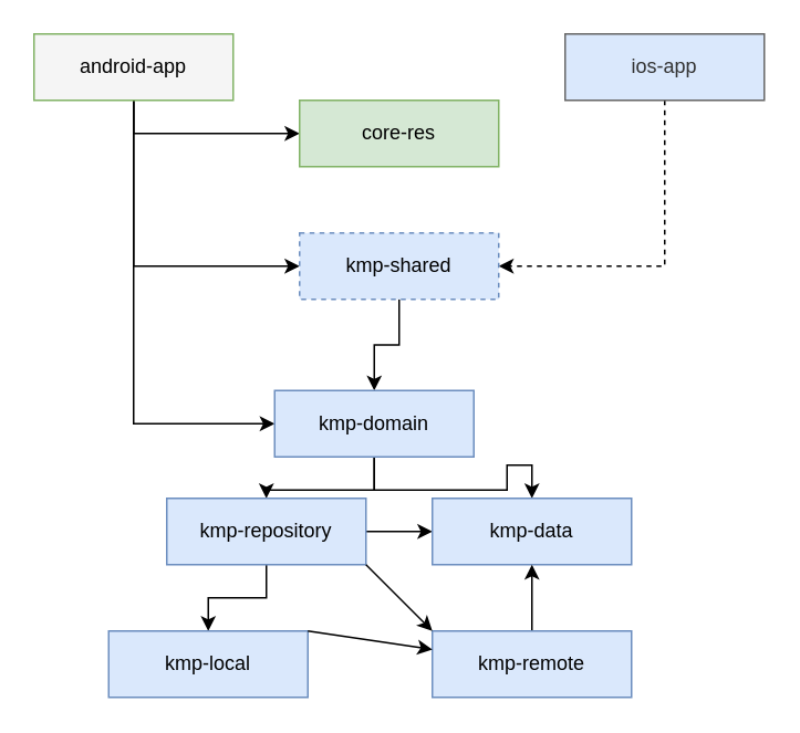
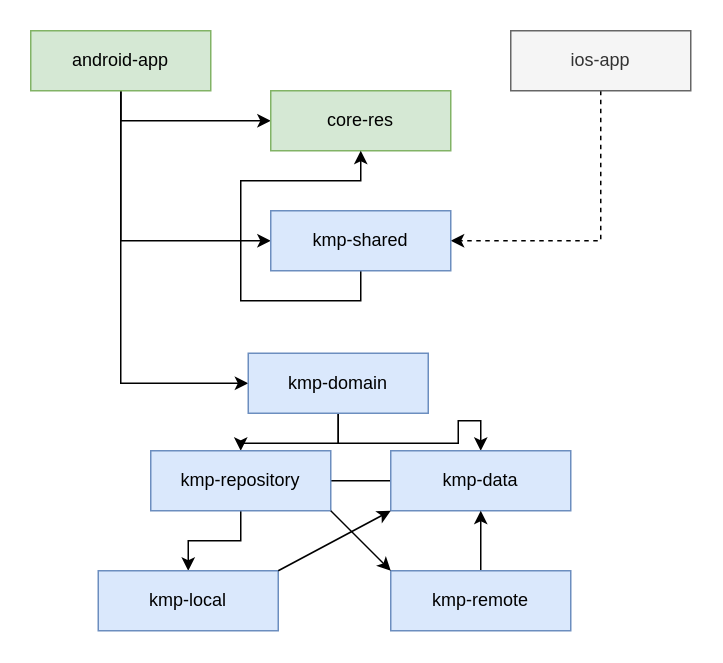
- <mxCell id="5" value="android-app" style="rounded=0;whiteSpace=wrap;html=1;fillColor=#f5f5f5;strokeColor=#82b366;" vertex="1" parent="1"><mxGeometry x="20" y="20" width="120" height="40" as="geometry" /></mxCell>
+ <mxCell id="5" value="android-app" style="rounded=0;whiteSpace=wrap;html=1;fillColor=#d5e8d4;strokeColor=#82b366;" vertex="1" parent="1"><mxGeometry x="20" y="20" width="120" height="40" as="geometry" /></mxCell>
- <mxCell id="8" value="ios-app" style="rounded=0;whiteSpace=wrap;html=1;fillColor=#dae8fc;fontColor=#333333;strokeColor=#666666;" vertex="1" parent="1"><mxGeometry x="340" y="20" width="120" height="40" as="geometry" /></mxCell>
+ <mxCell id="8" value="ios-app" style="rounded=0;whiteSpace=wrap;html=1;fillColor=#f5f5f5;fontColor=#333333;strokeColor=#666666;" vertex="1" parent="1"><mxGeometry x="340" y="20" width="120" height="40" as="geometry" /></mxCell>
- <mxCell id="10" value="kmp-shared" style="rounded=0;whiteSpace=wrap;html=1;fillColor=#dae8fc;strokeColor=#6c8ebf;dashed=1;" vertex="1" parent="1"><mxGeometry x="180" y="140" width="120" height="40" as="geometry" /></mxCell>
+ <mxCell id="10" value="kmp-shared" style="rounded=0;whiteSpace=wrap;html=1;fillColor=#dae8fc;strokeColor=#6c8ebf;" vertex="1" parent="1"><mxGeometry x="180" y="140" width="120" height="40" as="geometry" /></mxCell>
- <mxCell id="9" style="edgeStyle=orthogonalEdgeStyle;rounded=0;orthogonalLoop=1;jettySize=auto;html=1;exitX=0.5;exitY=1;exitDx=0;exitDy=0;" edge="1" parent="1" source="10" target="13"><mxGeometry relative="1" as="geometry" /></mxCell>
+ <mxCell id="9" style="edgeStyle=orthogonalEdgeStyle;rounded=0;orthogonalLoop=1;jettySize=auto;html=1;exitX=0.5;exitY=1;exitDx=0;exitDy=0;" edge="1" parent="1" source="10" target="6"><mxGeometry relative="1" as="geometry" /></mxCell>
- <mxCell id="14" style="edgeStyle=orthogonalEdgeStyle;rounded=0;orthogonalLoop=1;jettySize=auto;html=1;entryX=0;entryY=0.5;entryDx=0;entryDy=0;" edge="1" parent="1" source="16" target="17"><mxGeometry relative="1" as="geometry" /></mxCell>
+ <mxCell id="14" style="edgeStyle=orthogonalEdgeStyle;rounded=0;orthogonalLoop=1;jettySize=auto;html=1;entryX=0;entryY=0.5;entryDx=0;entryDy=0;endArrow=none;" edge="1" parent="1" source="16" target="17"><mxGeometry relative="1" as="geometry" /></mxCell>
- <mxCell id="21" value="" style="endArrow=classic;html=1;rounded=0;exitX=1;exitY=0;exitDx=0;exitDy=0;" edge="1" parent="1" source="18" target="20"><mxGeometry width="50" height="50" relative="1" as="geometry"><mxPoint x="290" y="540" as="sourcePoint" /><mxPoint x="340" y="490" as="targetPoint" /></mxGeometry></mxCell>
+ <mxCell id="21" value="" style="endArrow=classic;html=1;rounded=0;exitX=1;exitY=0;exitDx=0;exitDy=0;entryX=0;entryY=1;entryDx=0;entryDy=0;" edge="1" parent="1" source="18" target="17"><mxGeometry width="50" height="50" relative="1" as="geometry"><mxPoint x="290" y="540" as="sourcePoint" /><mxPoint x="340" y="490" as="targetPoint" /></mxGeometry></mxCell>
